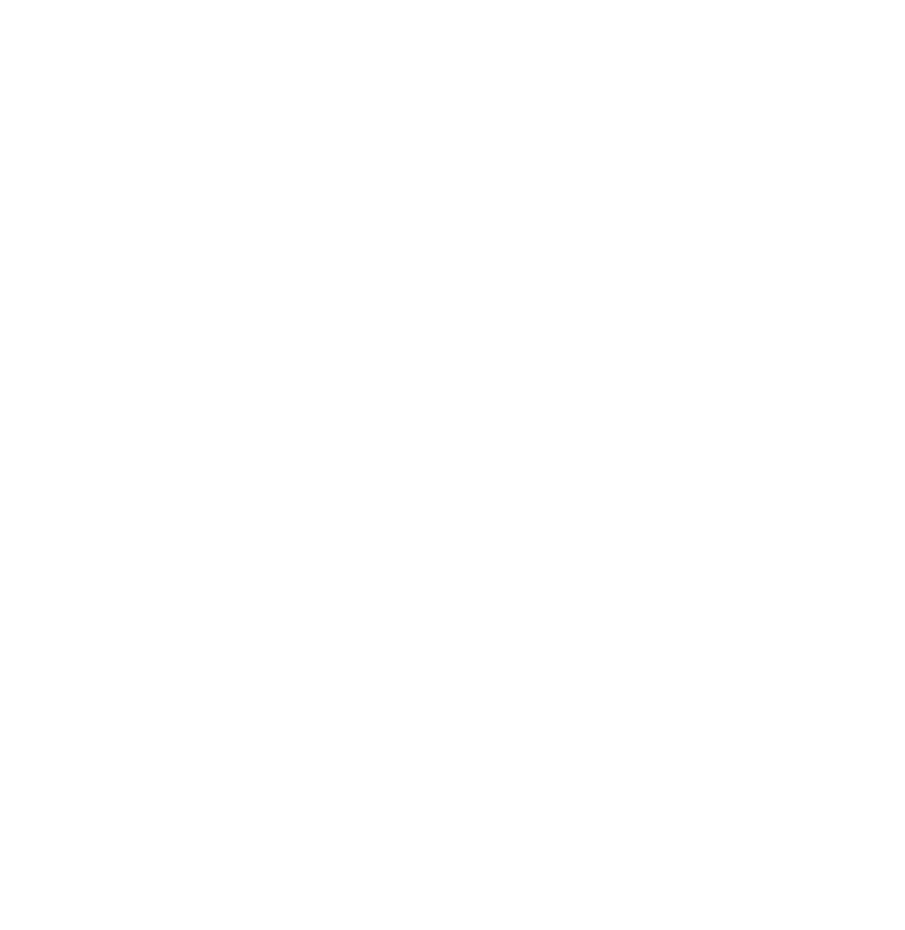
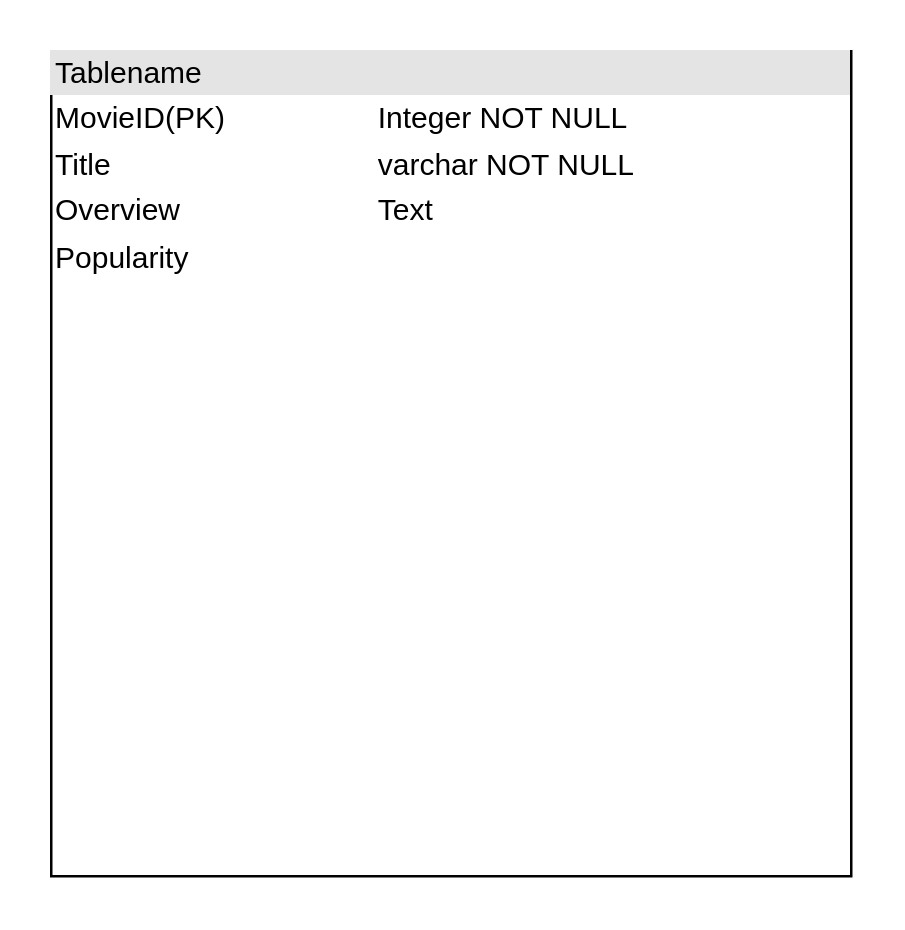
+ <mxCell id="2" value="&lt;div style=&quot;box-sizing:border-box;width:100%;background:#e4e4e4;padding:2px;&quot;&gt;Tablename&lt;/div&gt;&lt;table style=&quot;width:100%;font-size:1em;&quot; cellpadding=&quot;2&quot; cellspacing=&quot;0&quot;&gt;&lt;tbody&gt;&lt;tr&gt;&lt;td&gt;MovieID(PK)&lt;/td&gt;&lt;td&gt;Integer NOT NULL&lt;/td&gt;&lt;/tr&gt;&lt;tr&gt;&lt;td&gt;Title&lt;/td&gt;&lt;td&gt;varchar NOT NULL&lt;/td&gt;&lt;/tr&gt;&lt;tr&gt;&lt;td&gt;Overview&lt;span style=&quot;white-space: pre;&quot;&gt;&#09;&lt;/span&gt;&lt;/td&gt;&lt;td&gt;Text&lt;/td&gt;&lt;/tr&gt;&lt;tr&gt;&lt;td&gt;Popularity&lt;/td&gt;&lt;td&gt;&lt;br&gt;&lt;/td&gt;&lt;/tr&gt;&lt;tr&gt;&lt;td&gt;&lt;br&gt;&lt;/td&gt;&lt;td&gt;&lt;br&gt;&lt;/td&gt;&lt;/tr&gt;&lt;tr&gt;&lt;td&gt;&lt;br&gt;&lt;/td&gt;&lt;td&gt;&lt;br&gt;&lt;/td&gt;&lt;/tr&gt;&lt;/tbody&gt;&lt;/table&gt;" style="verticalAlign=top;align=left;overflow=fill;html=1;whiteSpace=wrap;" vertex="1" parent="1"><mxGeometry x="20" y="20" width="320" height="330" as="geometry" /></mxCell>
